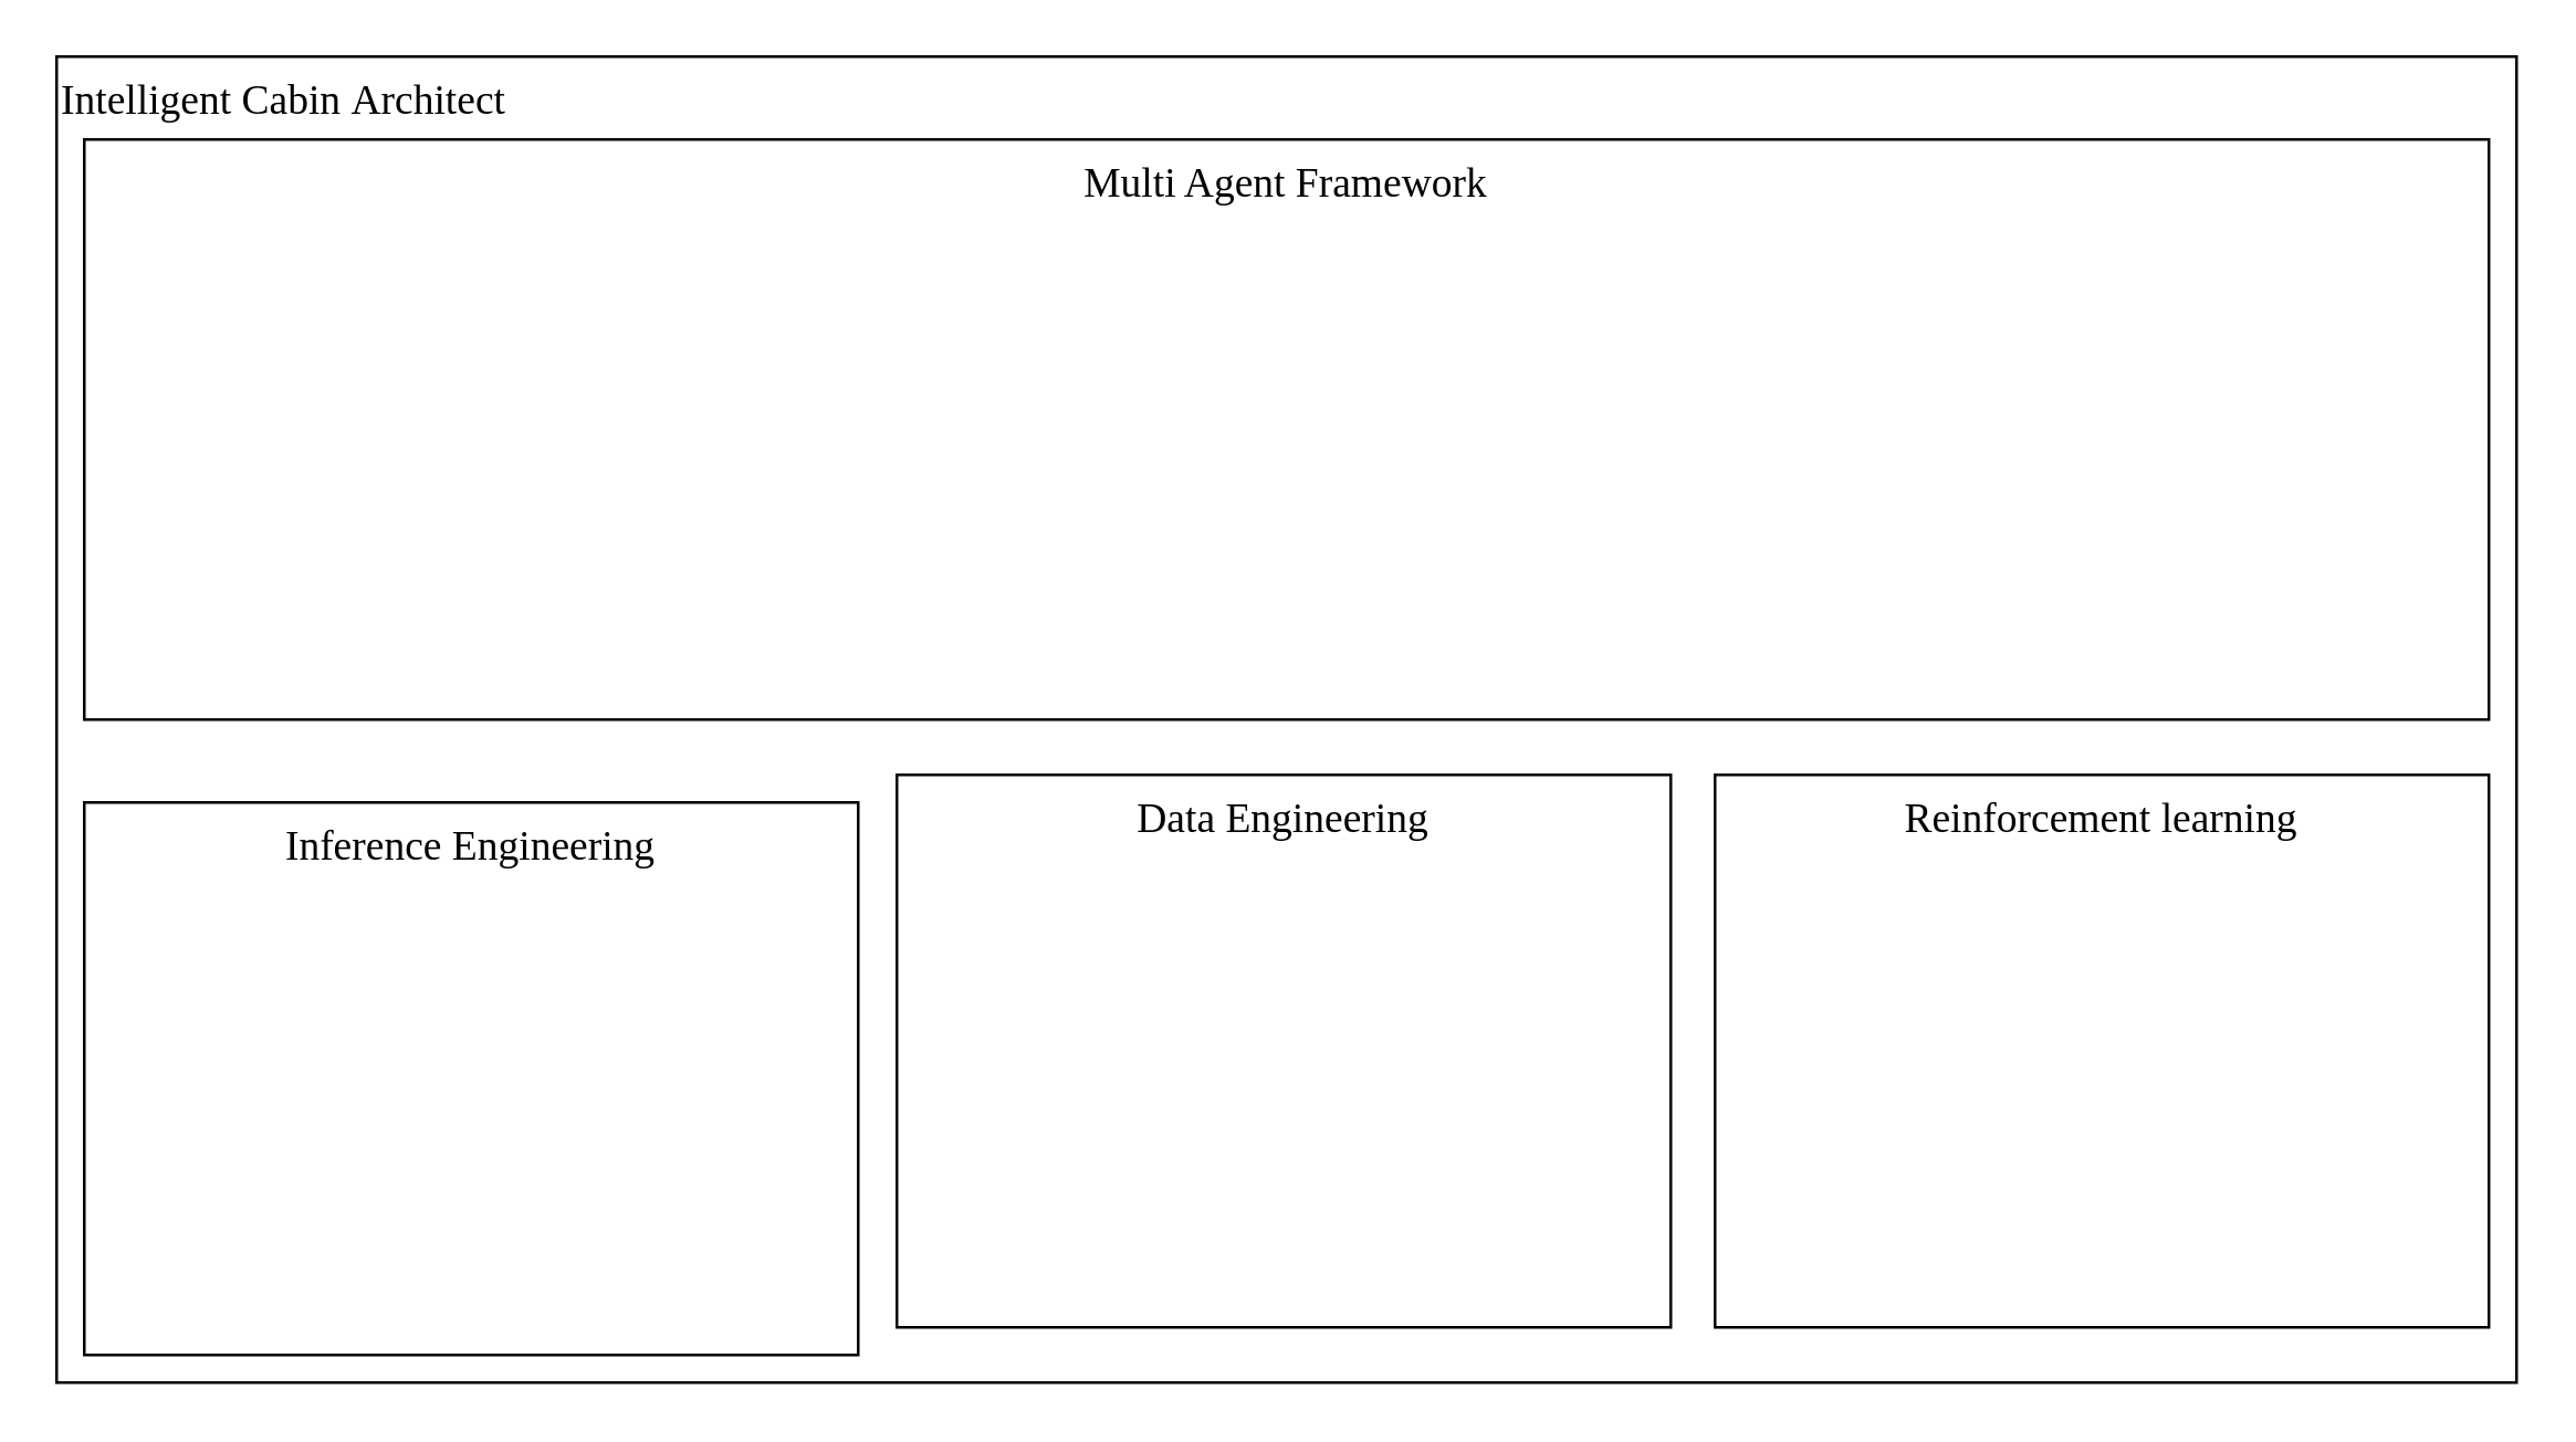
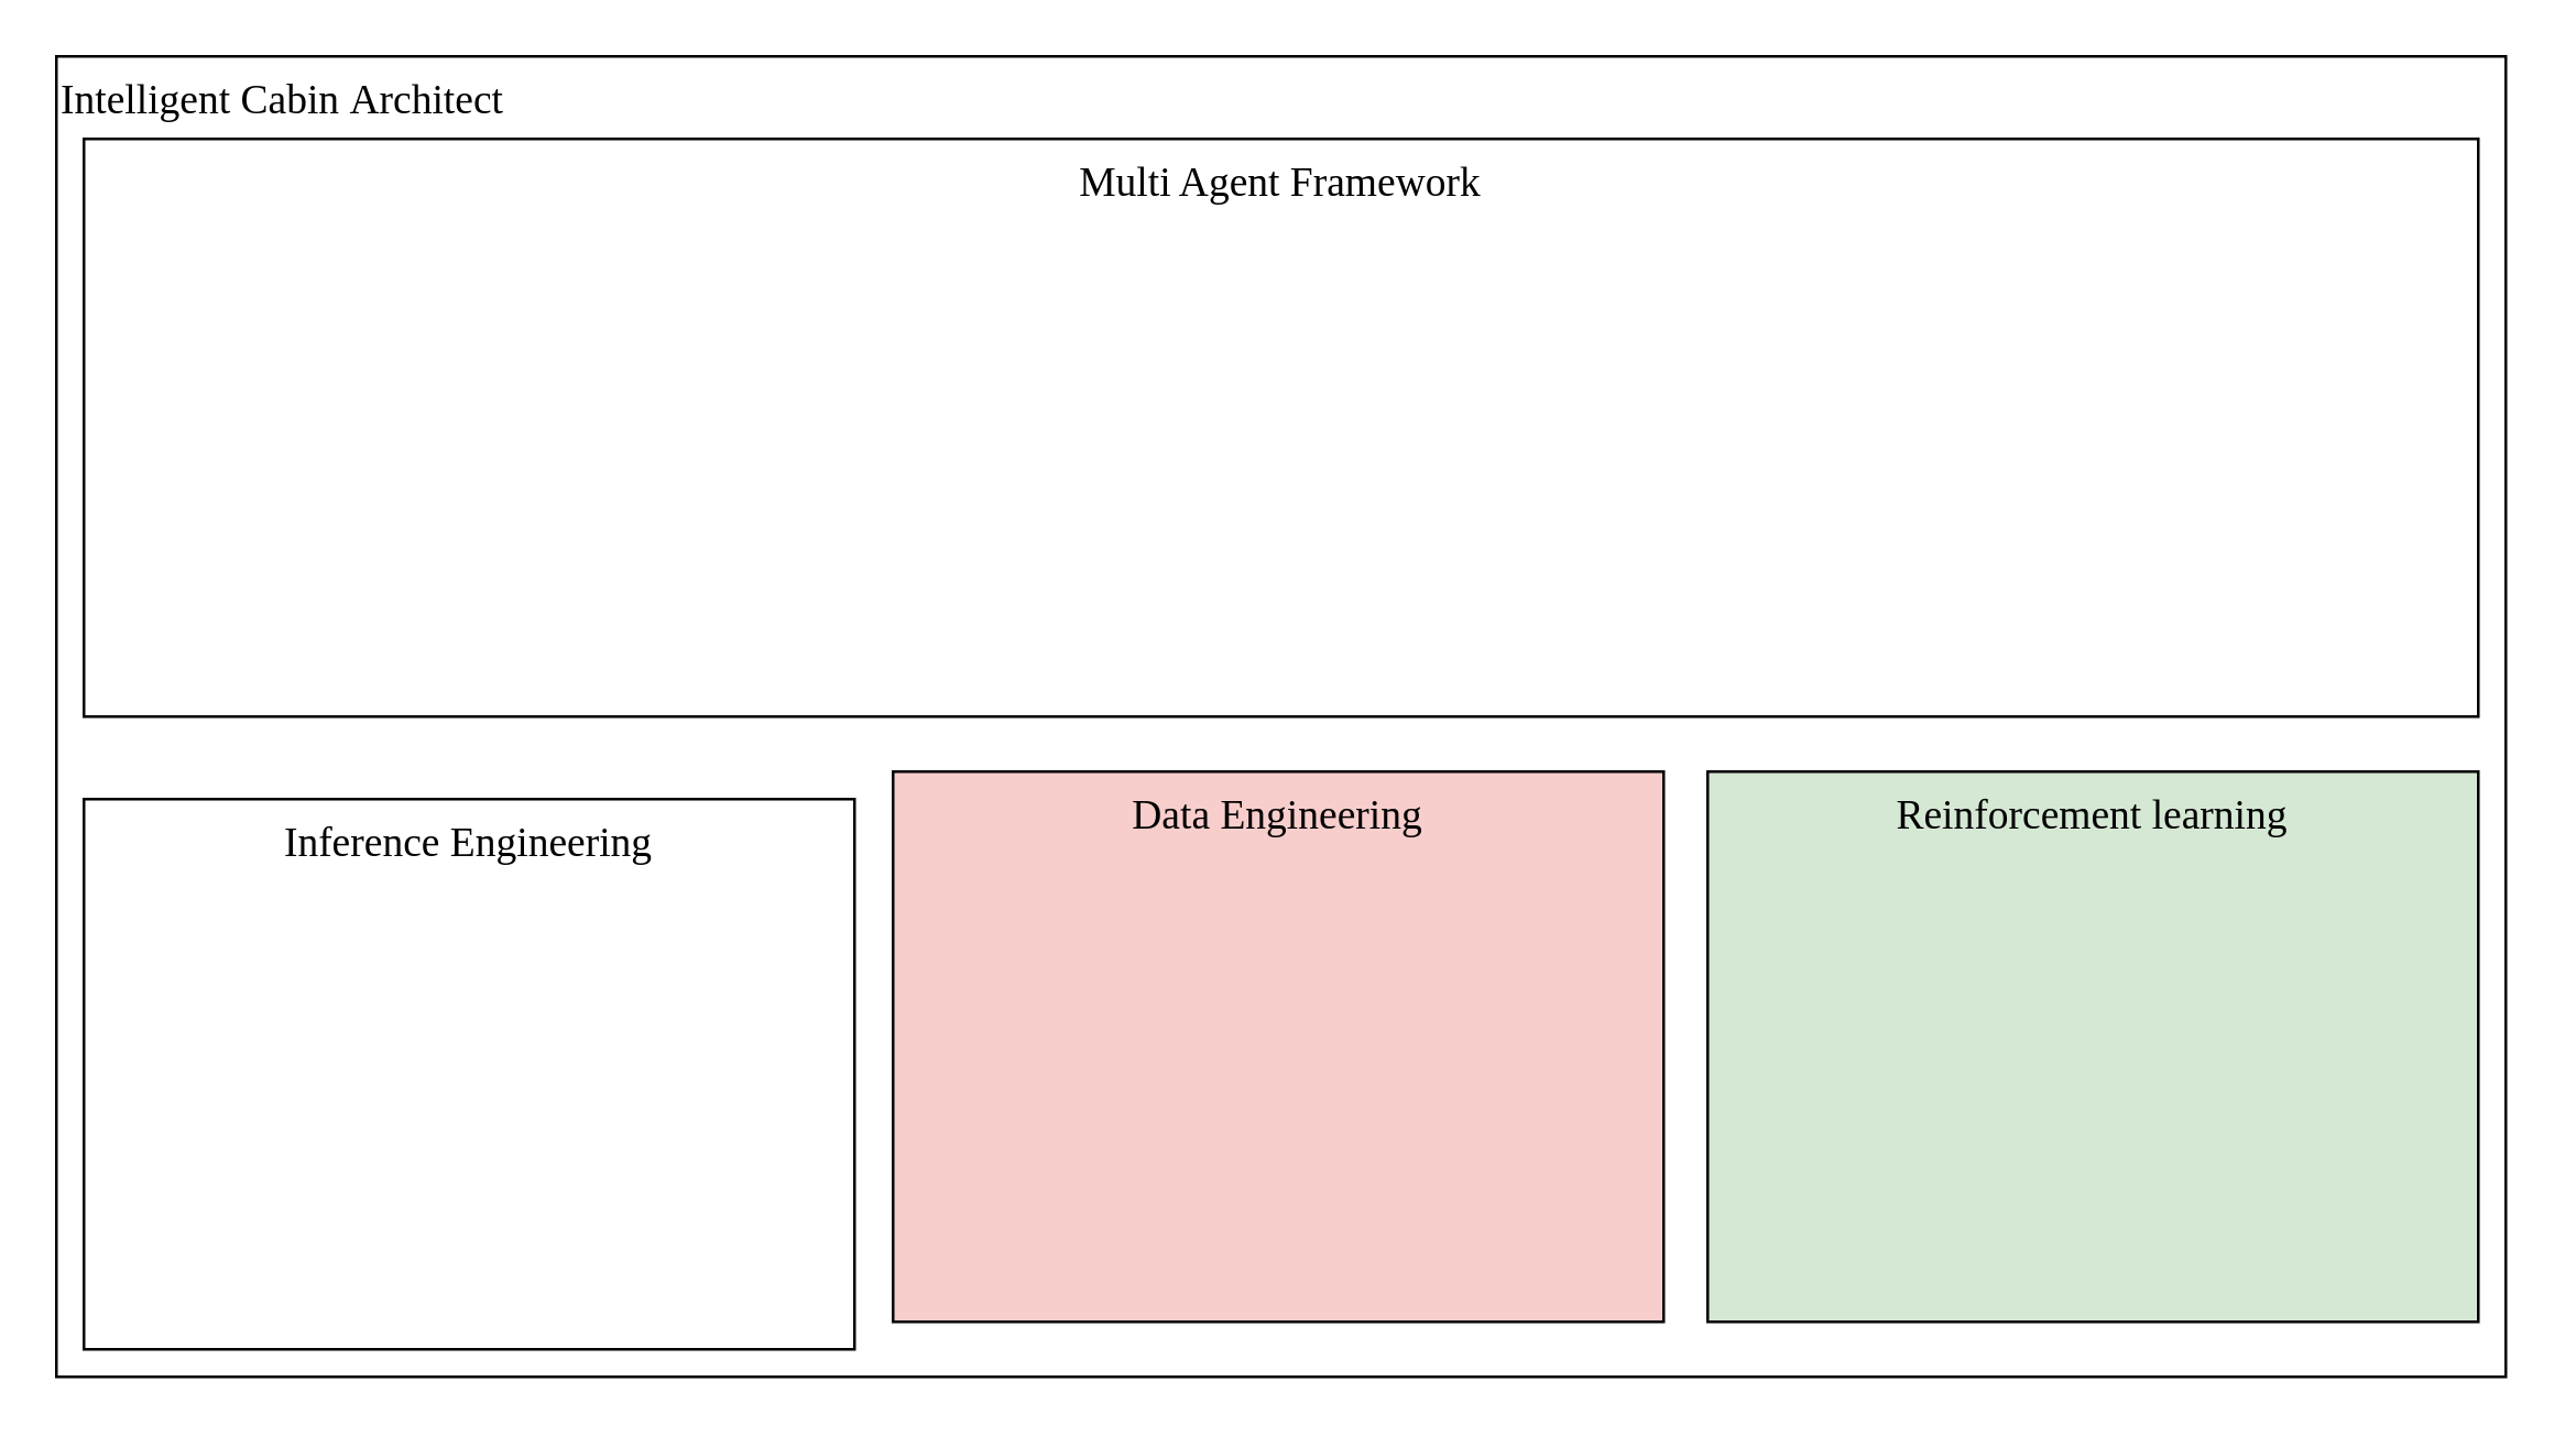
- <mxCell id="6" value="Data Engineering" style="rounded=0;whiteSpace=wrap;html=1;verticalAlign=top;fontFamily=Nunito;fontSize=15;" vertex="1" parent="1"><mxGeometry x="324" y="280" width="280" height="200" as="geometry" /></mxCell>
+ <mxCell id="6" value="Data Engineering" style="rounded=0;whiteSpace=wrap;html=1;verticalAlign=top;fontFamily=Nunito;fontSize=15;fillColor=#f8cecc;" vertex="1" parent="1"><mxGeometry x="324" y="280" width="280" height="200" as="geometry" /></mxCell>
- <mxCell id="5" value="Reinforcement learning" style="rounded=0;whiteSpace=wrap;verticalAlign=top;fontFamily=Nunito;fontSize=15;" vertex="1" parent="1"><mxGeometry x="620" y="280" width="280" height="200" as="geometry" /></mxCell>
+ <mxCell id="5" value="Reinforcement learning" style="rounded=0;whiteSpace=wrap;verticalAlign=top;fontFamily=Nunito;fontSize=15;fillColor=#d5e8d4;" vertex="1" parent="1"><mxGeometry x="620" y="280" width="280" height="200" as="geometry" /></mxCell>
